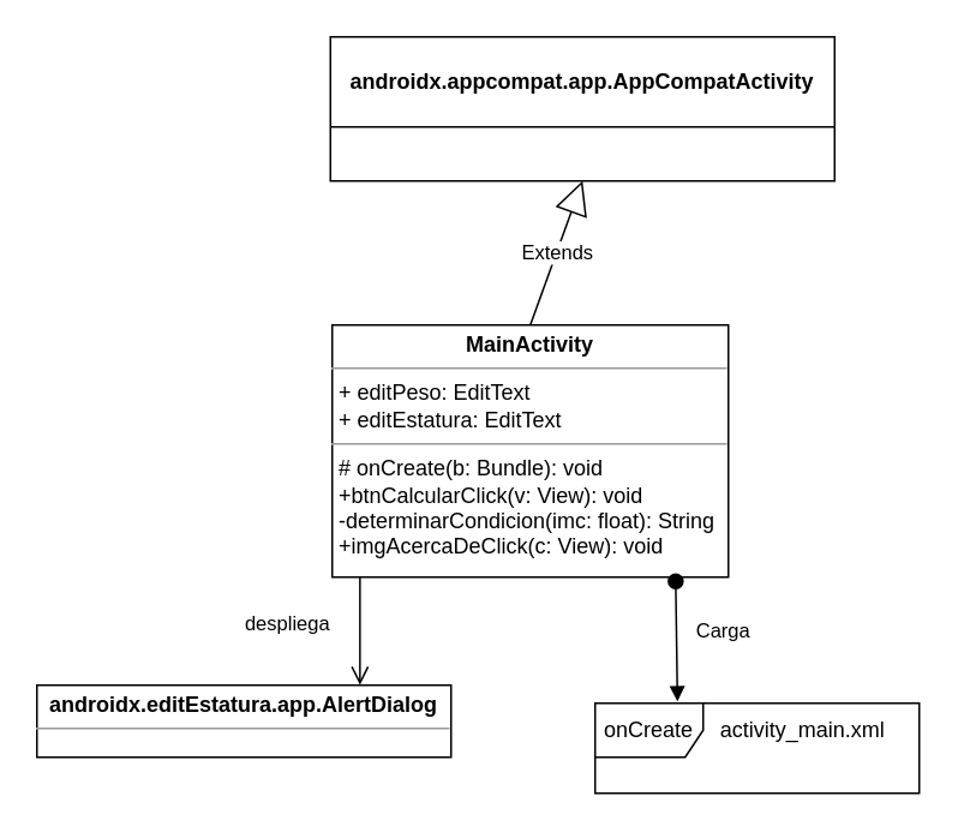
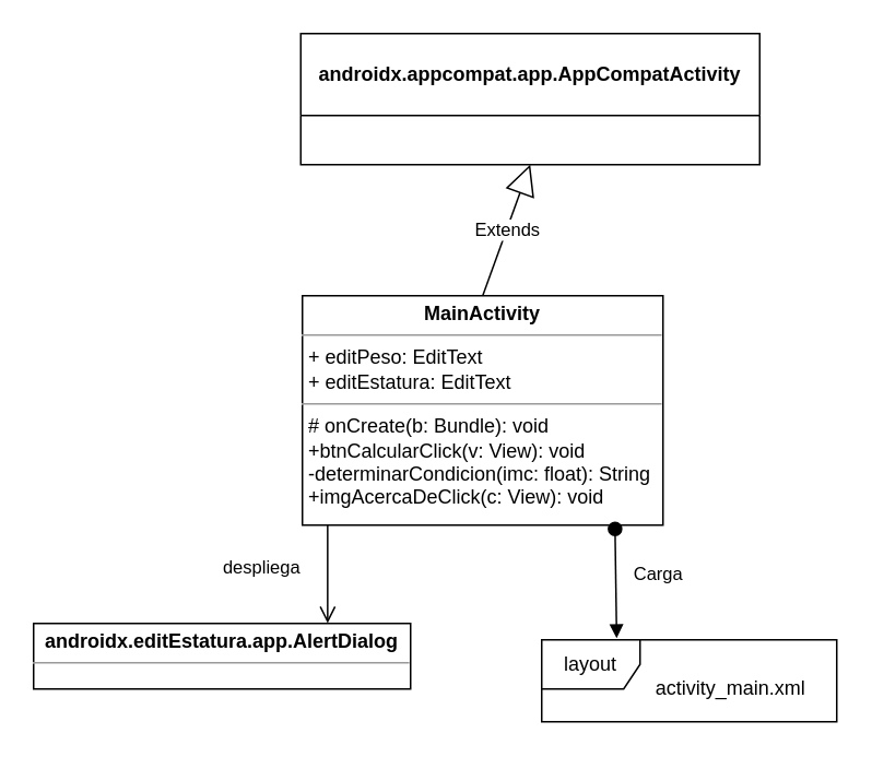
- <mxCell id="7" value="onCreate" style="shape=umlFrame;whiteSpace=wrap;html=1;" vertex="1" parent="1"><mxGeometry x="330" y="390" width="180" height="50" as="geometry" /></mxCell>
+ <mxCell id="7" value="layout" style="shape=umlFrame;whiteSpace=wrap;html=1;" vertex="1" parent="1"><mxGeometry x="330" y="390" width="180" height="50" as="geometry" /></mxCell>
- <mxCell id="8" value="activity_main.xml" style="text;html=1;align=center;verticalAlign=middle;resizable=0;points=[];autosize=1;" vertex="1" parent="1"><mxGeometry x="390" y="395" width="110" height="20" as="geometry" /></mxCell>
+ <mxCell id="8" value="activity_main.xml" style="text;html=1;align=center;verticalAlign=middle;resizable=0;points=[];autosize=1;" vertex="1" parent="1"><mxGeometry x="390" y="410" width="110" height="20" as="geometry" /></mxCell>
